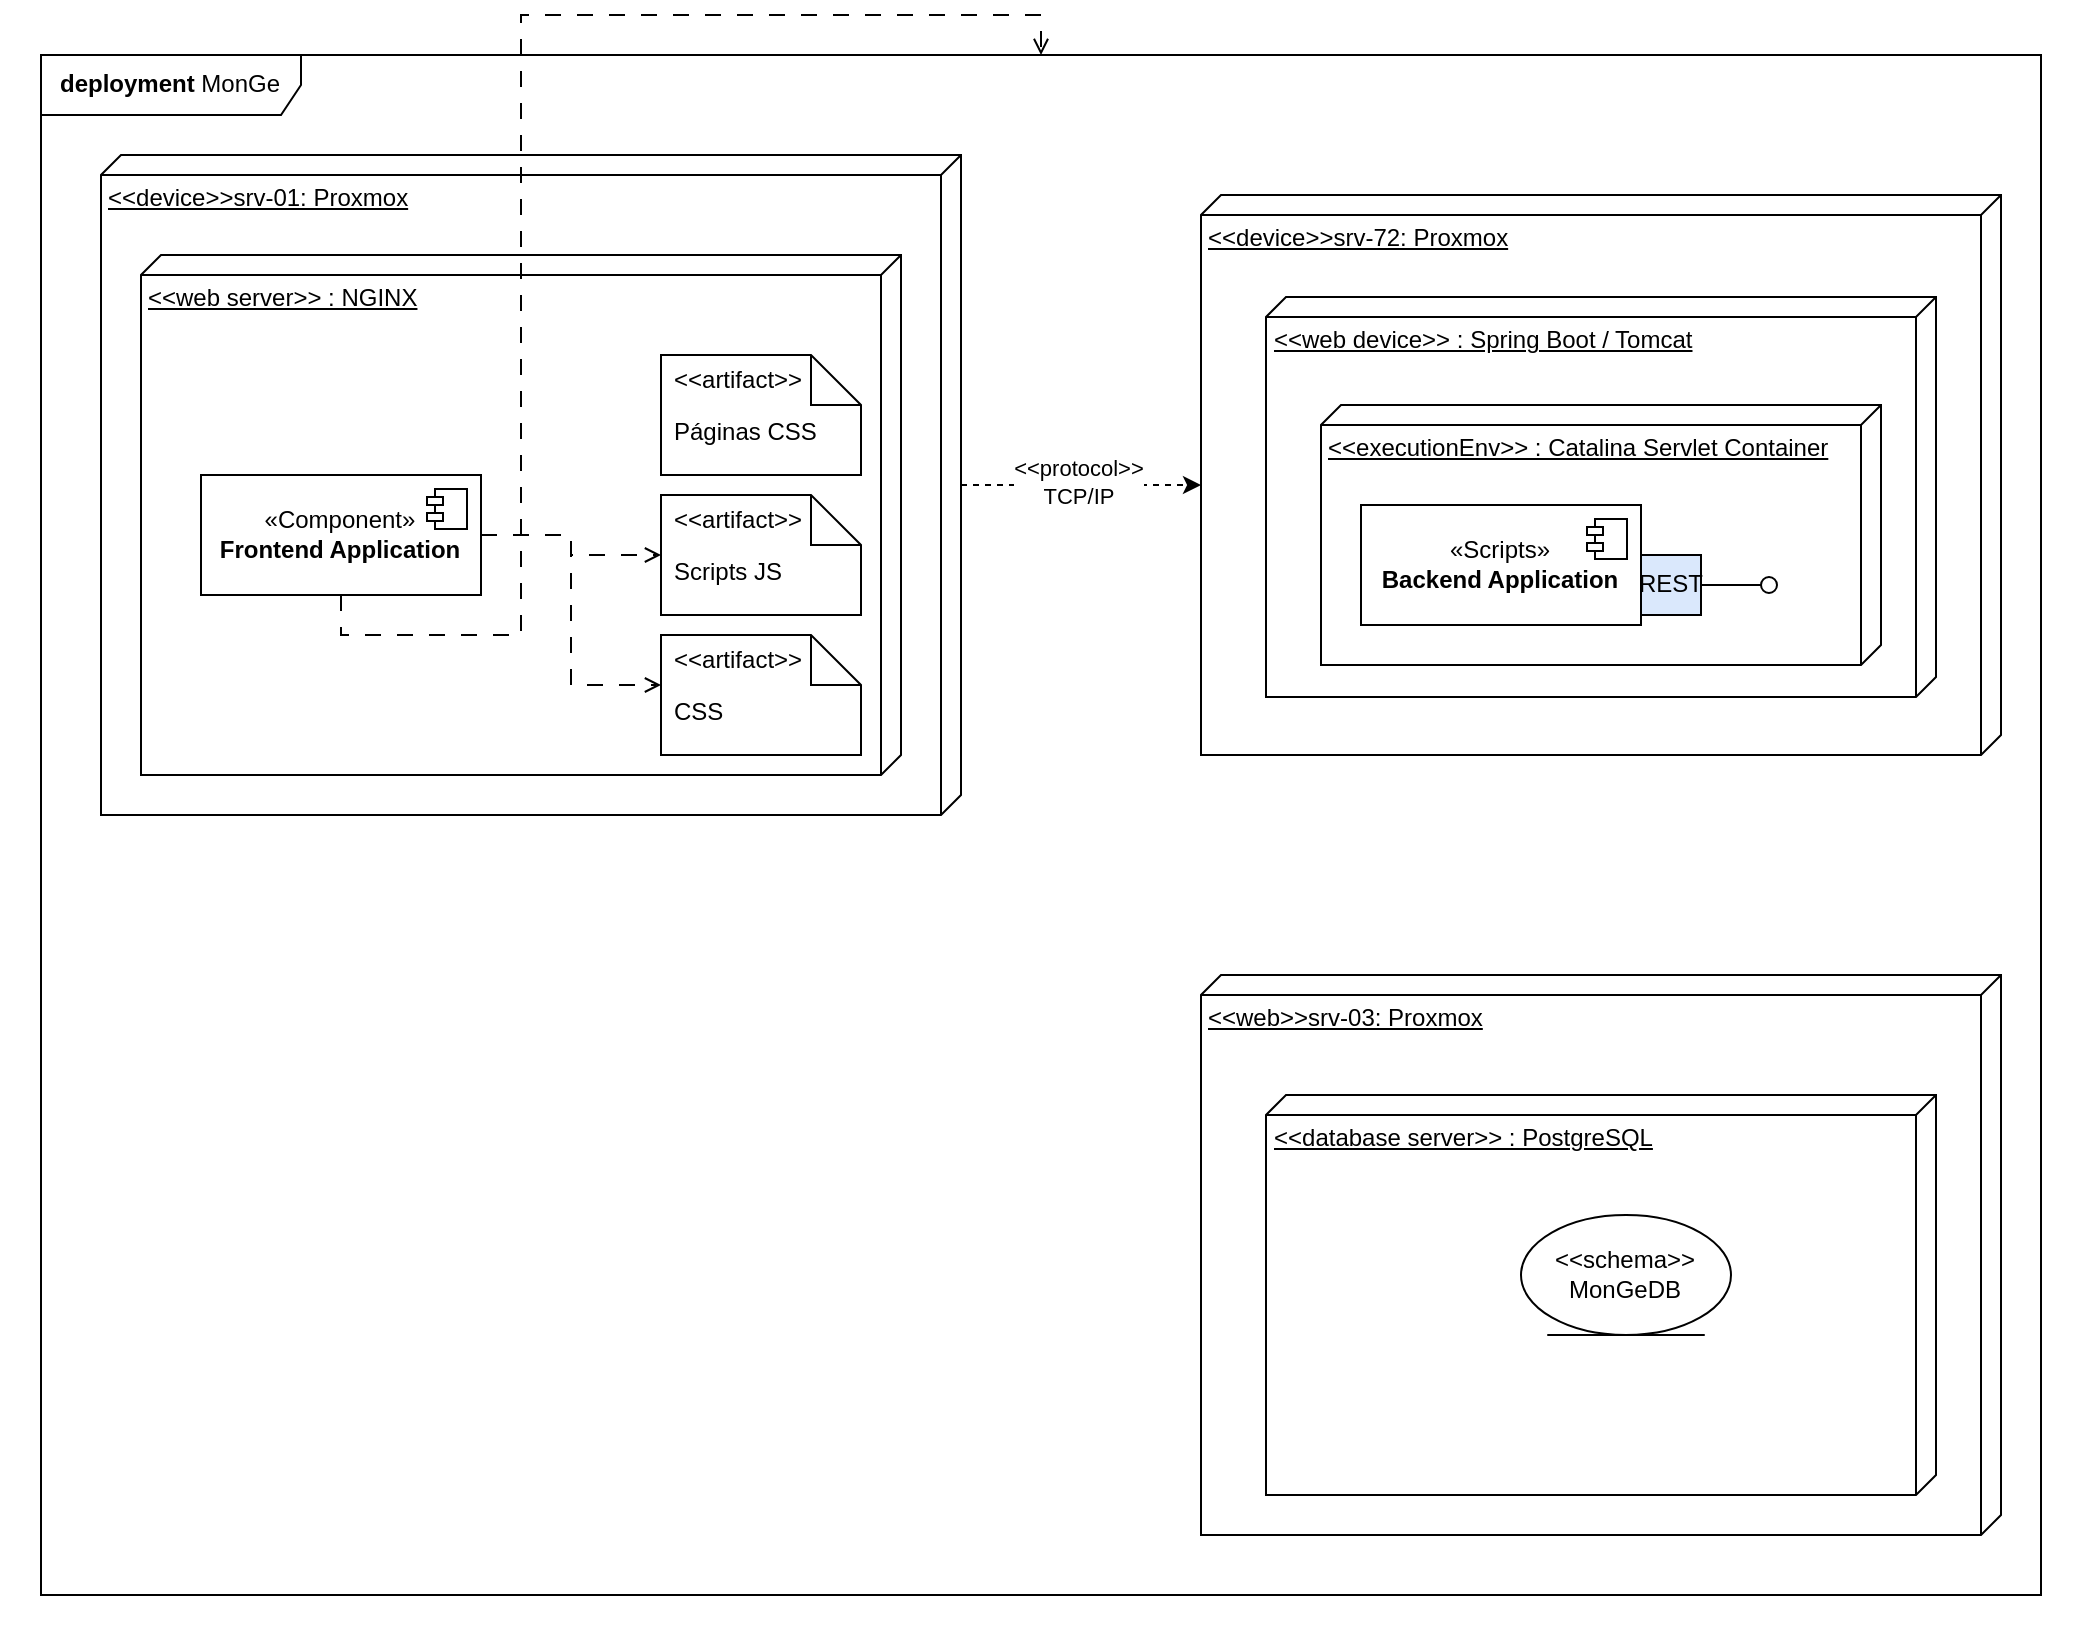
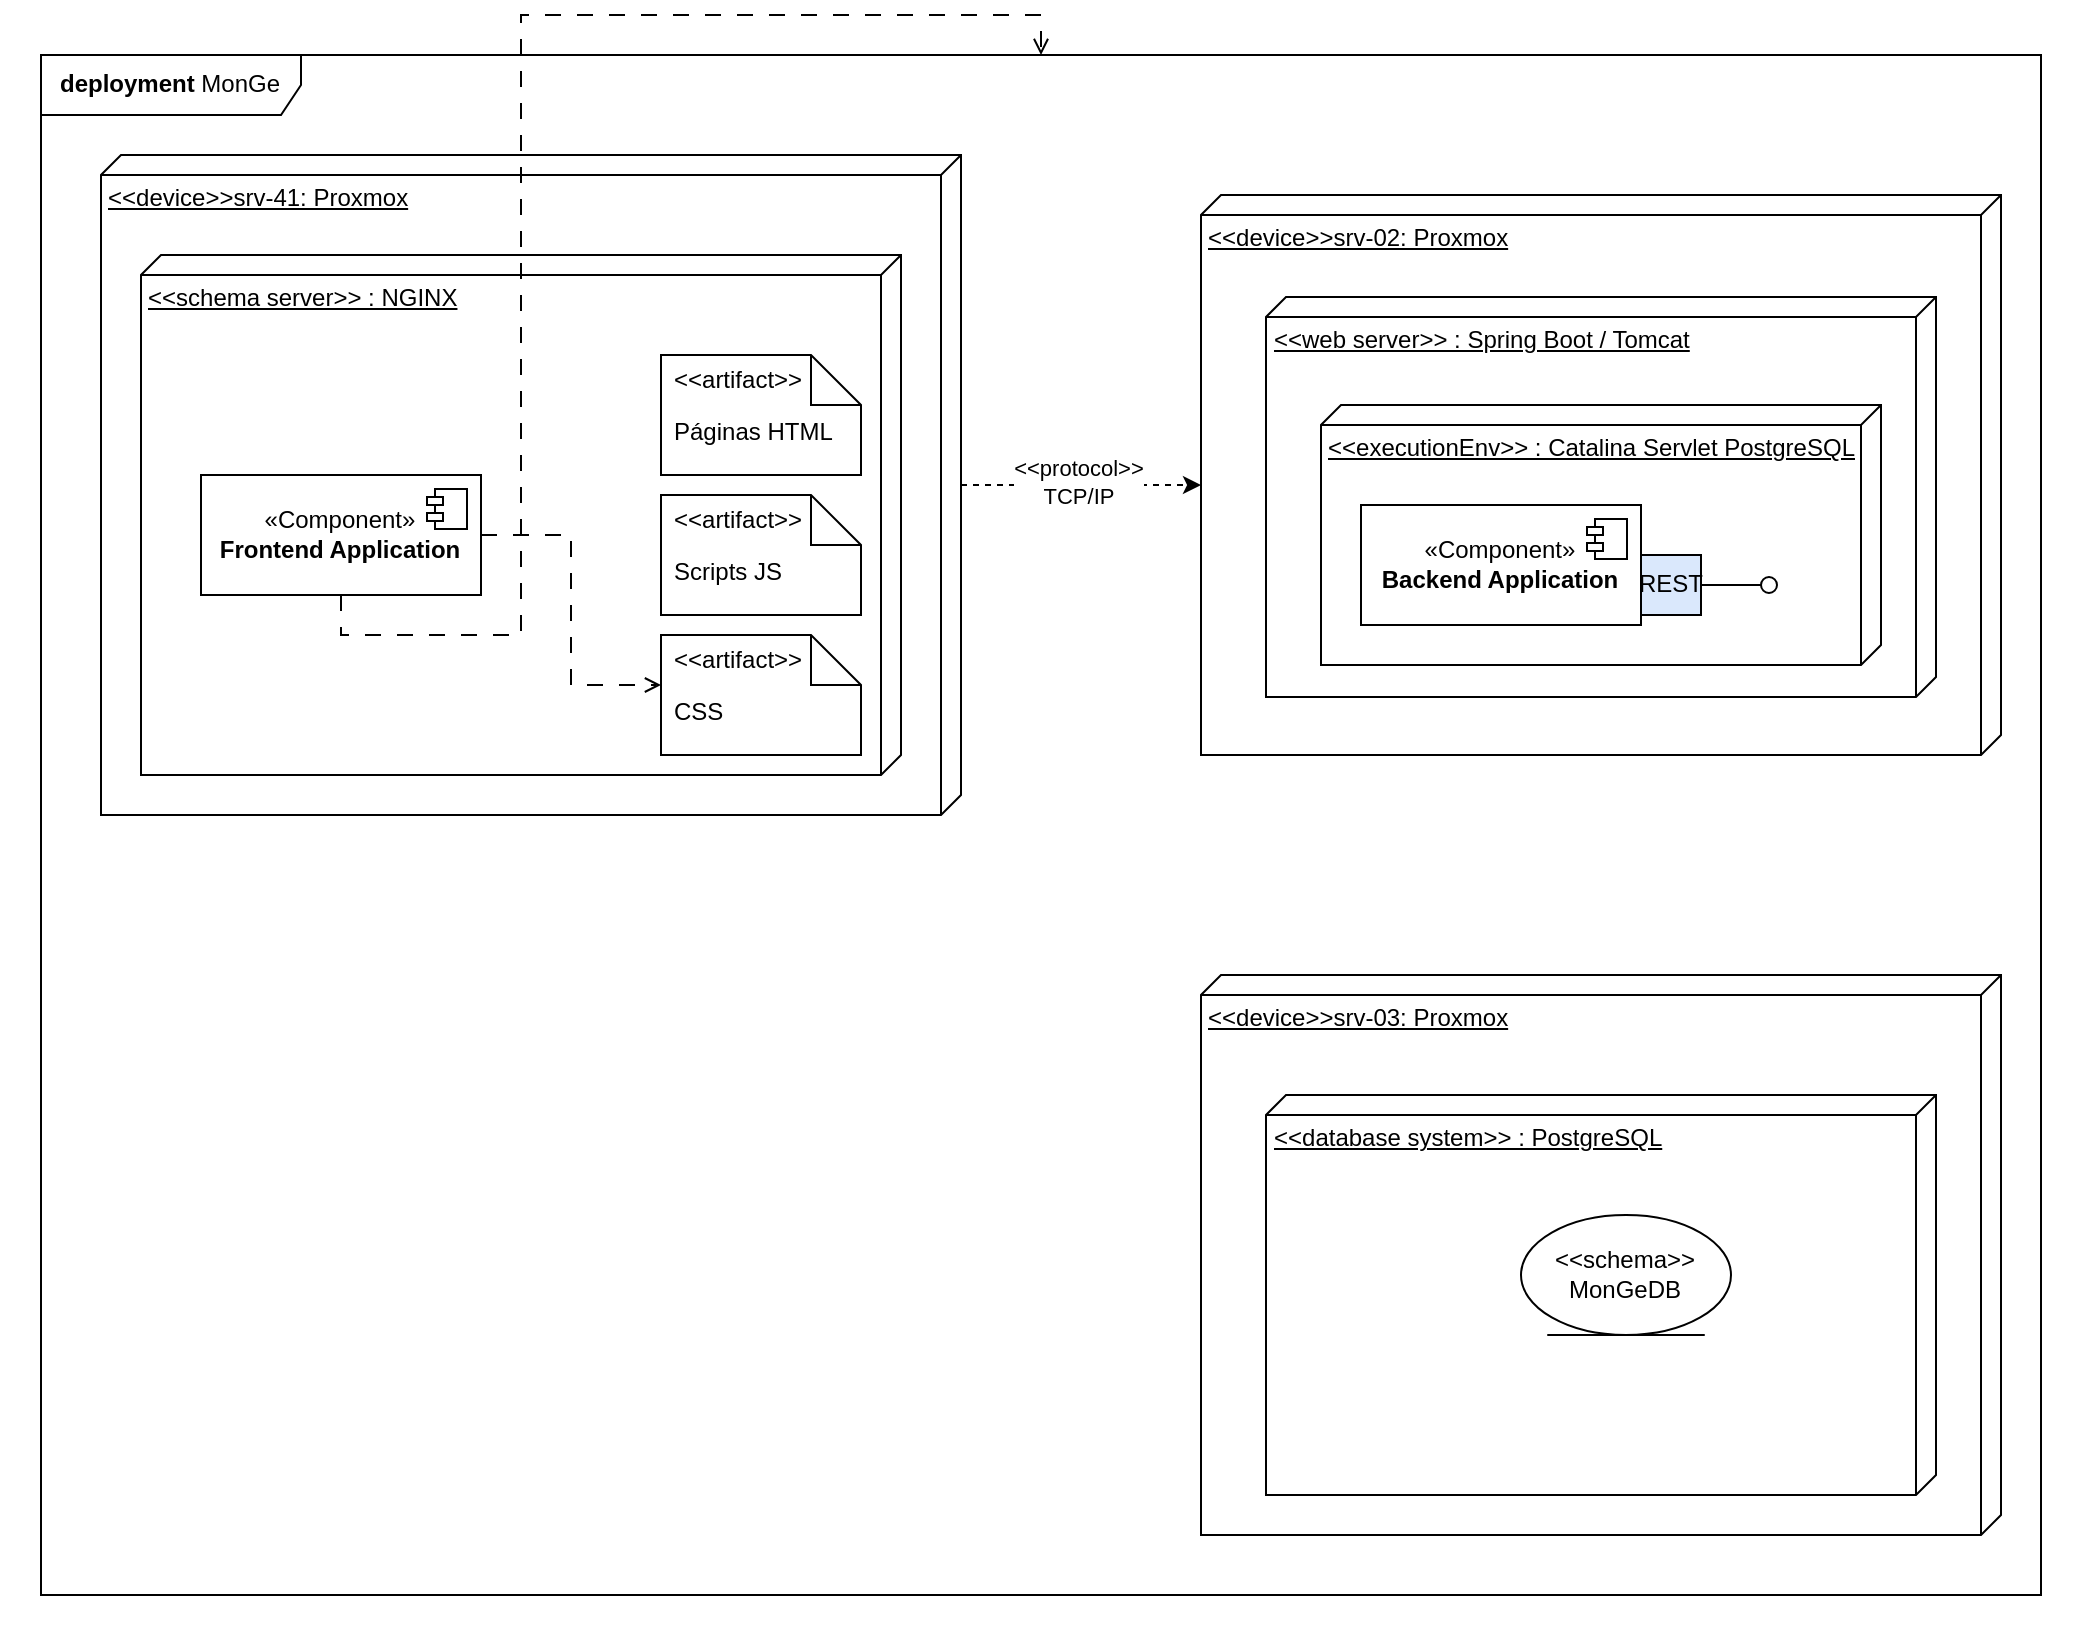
- <mxCell id="3" value="&amp;lt;&amp;lt;device&amp;gt;&amp;gt;srv-01: Proxmox" style="verticalAlign=top;align=left;spacingTop=8;spacingLeft=2;spacingRight=12;shape=cube;size=10;direction=south;fontStyle=4;html=1;whiteSpace=wrap;" vertex="1" parent="1"><mxGeometry x="50" y="70" width="430" height="330" as="geometry" /></mxCell>
+ <mxCell id="3" value="&amp;lt;&amp;lt;device&amp;gt;&amp;gt;srv-41: Proxmox" style="verticalAlign=top;align=left;spacingTop=8;spacingLeft=2;spacingRight=12;shape=cube;size=10;direction=south;fontStyle=4;html=1;whiteSpace=wrap;" vertex="1" parent="1"><mxGeometry x="50" y="70" width="430" height="330" as="geometry" /></mxCell>
- <mxCell id="16" value="&amp;lt;&amp;lt;device&amp;gt;&amp;gt;srv-72: Proxmox" style="verticalAlign=top;align=left;spacingTop=8;spacingLeft=2;spacingRight=12;shape=cube;size=10;direction=south;fontStyle=4;html=1;whiteSpace=wrap;" vertex="1" parent="1"><mxGeometry x="600" y="90" width="400" height="280" as="geometry" /></mxCell>
+ <mxCell id="16" value="&amp;lt;&amp;lt;device&amp;gt;&amp;gt;srv-02: Proxmox" style="verticalAlign=top;align=left;spacingTop=8;spacingLeft=2;spacingRight=12;shape=cube;size=10;direction=south;fontStyle=4;html=1;whiteSpace=wrap;" vertex="1" parent="1"><mxGeometry x="600" y="90" width="400" height="280" as="geometry" /></mxCell>
- <mxCell id="4" value="&amp;lt;&amp;lt;web server&amp;gt;&amp;gt; : NGINX" style="verticalAlign=top;align=left;spacingTop=8;spacingLeft=2;spacingRight=12;shape=cube;size=10;direction=south;fontStyle=4;html=1;whiteSpace=wrap;" vertex="1" parent="1"><mxGeometry x="70" y="120" width="380" height="260" as="geometry" /></mxCell>
+ <mxCell id="4" value="&amp;lt;&amp;lt;schema server&amp;gt;&amp;gt; : NGINX" style="verticalAlign=top;align=left;spacingTop=8;spacingLeft=2;spacingRight=12;shape=cube;size=10;direction=south;fontStyle=4;html=1;whiteSpace=wrap;" vertex="1" parent="1"><mxGeometry x="70" y="120" width="380" height="260" as="geometry" /></mxCell>
- <mxCell id="17" value="&amp;lt;&amp;lt;web device&amp;gt;&amp;gt; : Spring Boot / Tomcat" style="verticalAlign=top;align=left;spacingTop=8;spacingLeft=2;spacingRight=12;shape=cube;size=10;direction=south;fontStyle=4;html=1;whiteSpace=wrap;" vertex="1" parent="1"><mxGeometry x="632.5" y="141" width="335" height="200" as="geometry" /></mxCell>
+ <mxCell id="17" value="&amp;lt;&amp;lt;web server&amp;gt;&amp;gt; : Spring Boot / Tomcat" style="verticalAlign=top;align=left;spacingTop=8;spacingLeft=2;spacingRight=12;shape=cube;size=10;direction=south;fontStyle=4;html=1;whiteSpace=wrap;" vertex="1" parent="1"><mxGeometry x="632.5" y="141" width="335" height="200" as="geometry" /></mxCell>
- <mxCell id="9" value="Páginas CSS" style="shape=note2;boundedLbl=1;whiteSpace=wrap;html=1;size=25;verticalAlign=top;align=left;spacingLeft=5;whiteSpace=wrap;" vertex="1" parent="1"><mxGeometry x="330" y="170" width="100" height="60" as="geometry" /></mxCell>
+ <mxCell id="9" value="Páginas HTML" style="shape=note2;boundedLbl=1;whiteSpace=wrap;html=1;size=25;verticalAlign=top;align=left;spacingLeft=5;whiteSpace=wrap;" vertex="1" parent="1"><mxGeometry x="330" y="170" width="100" height="60" as="geometry" /></mxCell>
- <mxCell id="20" value="&amp;lt;&amp;lt;executionEnv&amp;gt;&amp;gt; : Catalina Servlet Container" style="verticalAlign=top;align=left;spacingTop=8;spacingLeft=2;spacingRight=12;shape=cube;size=10;direction=south;fontStyle=4;html=1;whiteSpace=wrap;" vertex="1" parent="1"><mxGeometry x="660" y="195" width="280" height="130" as="geometry" /></mxCell>
+ <mxCell id="20" value="&amp;lt;&amp;lt;executionEnv&amp;gt;&amp;gt; : Catalina Servlet PostgreSQL" style="verticalAlign=top;align=left;spacingTop=8;spacingLeft=2;spacingRight=12;shape=cube;size=10;direction=south;fontStyle=4;html=1;whiteSpace=wrap;" vertex="1" parent="1"><mxGeometry x="660" y="195" width="280" height="130" as="geometry" /></mxCell>
- <mxCell id="15" style="edgeStyle=orthogonalEdgeStyle;rounded=0;orthogonalLoop=1;jettySize=auto;html=1;entryX=0;entryY=0.5;entryDx=0;entryDy=0;entryPerimeter=0;dashed=1;dashPattern=8 8;endArrow=open;endFill=0;" edge="1" parent="1" source="7" target="11"><mxGeometry relative="1" as="geometry" /></mxCell>
- <mxCell id="21" value="«Scripts»&lt;br&gt;&lt;b&gt;Backend Application&lt;/b&gt;" style="html=1;dropTarget=0;whiteSpace=wrap;" vertex="1" parent="1"><mxGeometry x="680" y="245" width="140" height="60" as="geometry" /></mxCell>
+ <mxCell id="21" value="«Component»&lt;br&gt;&lt;b&gt;Backend Application&lt;/b&gt;" style="html=1;dropTarget=0;whiteSpace=wrap;" vertex="1" parent="1"><mxGeometry x="680" y="245" width="140" height="60" as="geometry" /></mxCell>
- <mxCell id="26" value="&amp;lt;&amp;lt;web&amp;gt;&amp;gt;srv-03: Proxmox" style="verticalAlign=top;align=left;spacingTop=8;spacingLeft=2;spacingRight=12;shape=cube;size=10;direction=south;fontStyle=4;html=1;whiteSpace=wrap;" vertex="1" parent="1"><mxGeometry x="600" y="480" width="400" height="280" as="geometry" /></mxCell>
+ <mxCell id="26" value="&amp;lt;&amp;lt;device&amp;gt;&amp;gt;srv-03: Proxmox" style="verticalAlign=top;align=left;spacingTop=8;spacingLeft=2;spacingRight=12;shape=cube;size=10;direction=south;fontStyle=4;html=1;whiteSpace=wrap;" vertex="1" parent="1"><mxGeometry x="600" y="480" width="400" height="280" as="geometry" /></mxCell>
- <mxCell id="27" value="&amp;lt;&amp;lt;database server&amp;gt;&amp;gt; : PostgreSQL" style="verticalAlign=top;align=left;spacingTop=8;spacingLeft=2;spacingRight=12;shape=cube;size=10;direction=south;fontStyle=4;html=1;whiteSpace=wrap;" vertex="1" parent="1"><mxGeometry x="632.5" y="540" width="335" height="200" as="geometry" /></mxCell>
+ <mxCell id="27" value="&amp;lt;&amp;lt;database system&amp;gt;&amp;gt; : PostgreSQL" style="verticalAlign=top;align=left;spacingTop=8;spacingLeft=2;spacingRight=12;shape=cube;size=10;direction=south;fontStyle=4;html=1;whiteSpace=wrap;" vertex="1" parent="1"><mxGeometry x="632.5" y="540" width="335" height="200" as="geometry" /></mxCell>
